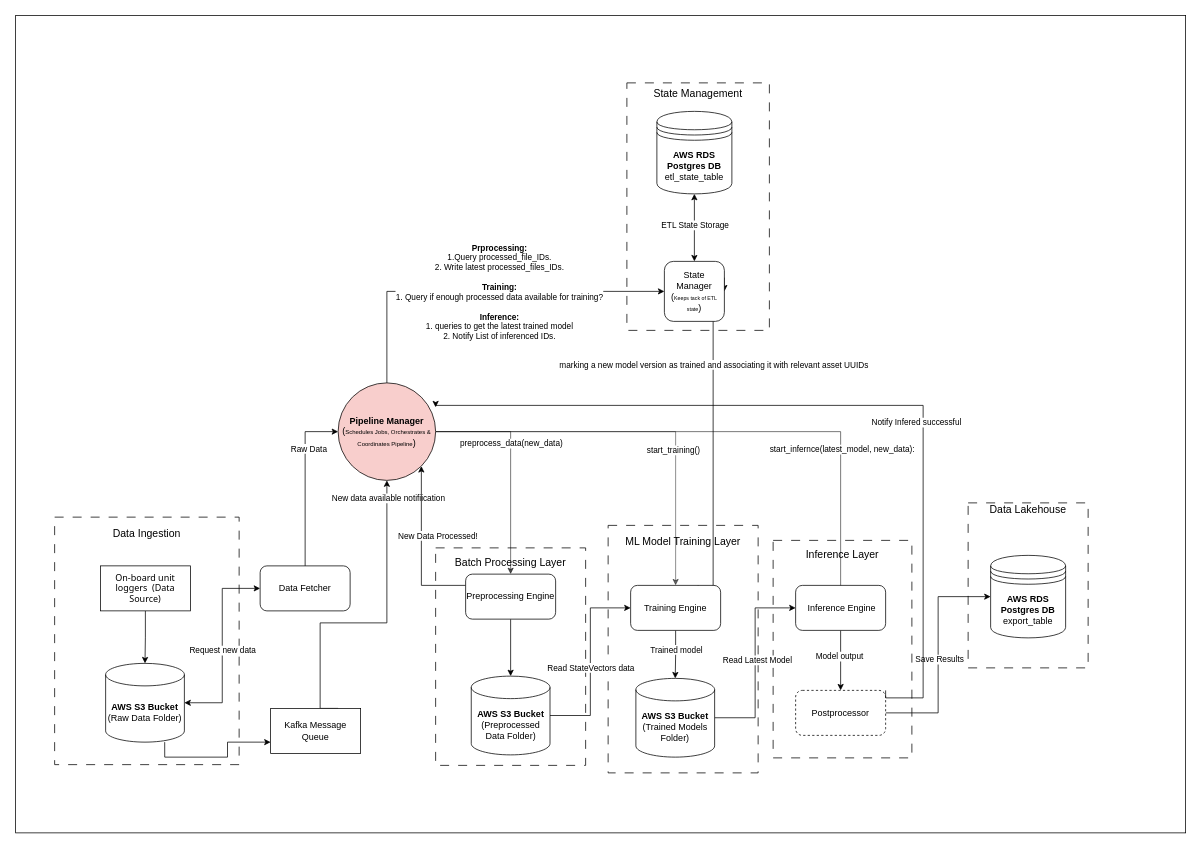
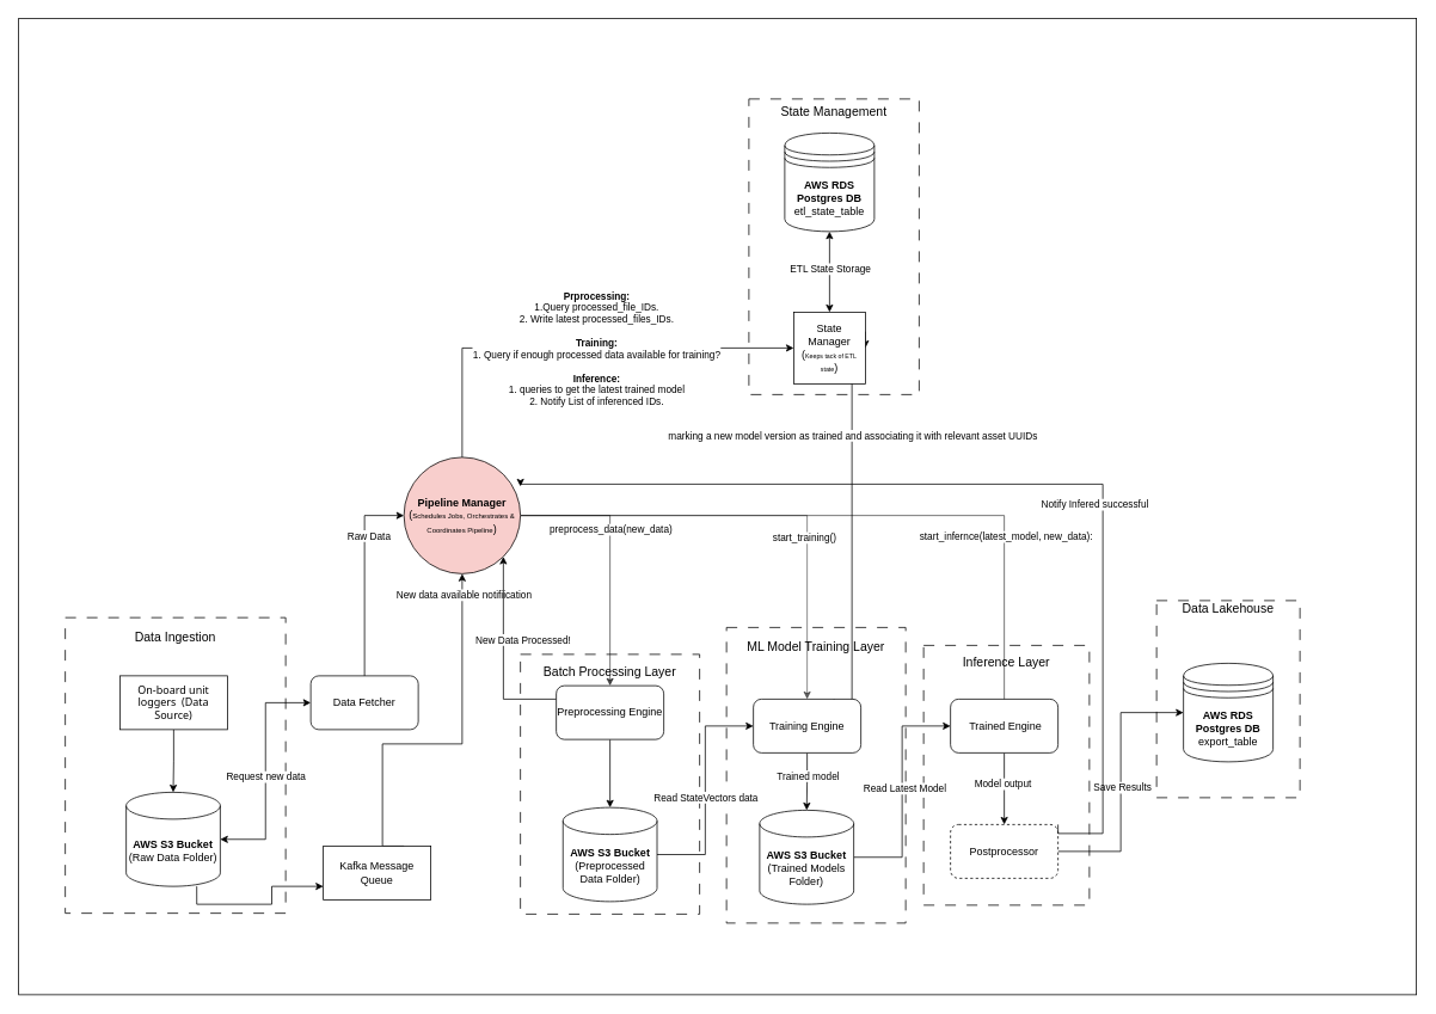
- <mxCell id="54" value="State Manager&lt;br&gt;(&lt;font style=&quot;font-size: 7px;&quot;&gt;Keeps tack of ETL state&lt;/font&gt;)" style="whiteSpace=wrap;html=1;aspect=fixed;rounded=1;" parent="1" vertex="1"><mxGeometry x="885" y="348" width="80" height="80" as="geometry" /></mxCell>
+ <mxCell id="54" value="State Manager&lt;br&gt;(&lt;font style=&quot;font-size: 7px;&quot;&gt;Keeps tack of ETL state&lt;/font&gt;)" style="whiteSpace=wrap;html=1;aspect=fixed;" parent="1" vertex="1"><mxGeometry x="885" y="348" width="80" height="80" as="geometry" /></mxCell>
- <mxCell id="29" value="&amp;nbsp;Inference Engine" style="rounded=1;whiteSpace=wrap;html=1;" parent="1" vertex="1"><mxGeometry x="1060" y="780" width="120" height="60" as="geometry" /></mxCell>
+ <mxCell id="29" value="&amp;nbsp;Trained Engine" style="rounded=1;whiteSpace=wrap;html=1;" parent="1" vertex="1"><mxGeometry x="1060" y="780" width="120" height="60" as="geometry" /></mxCell>
